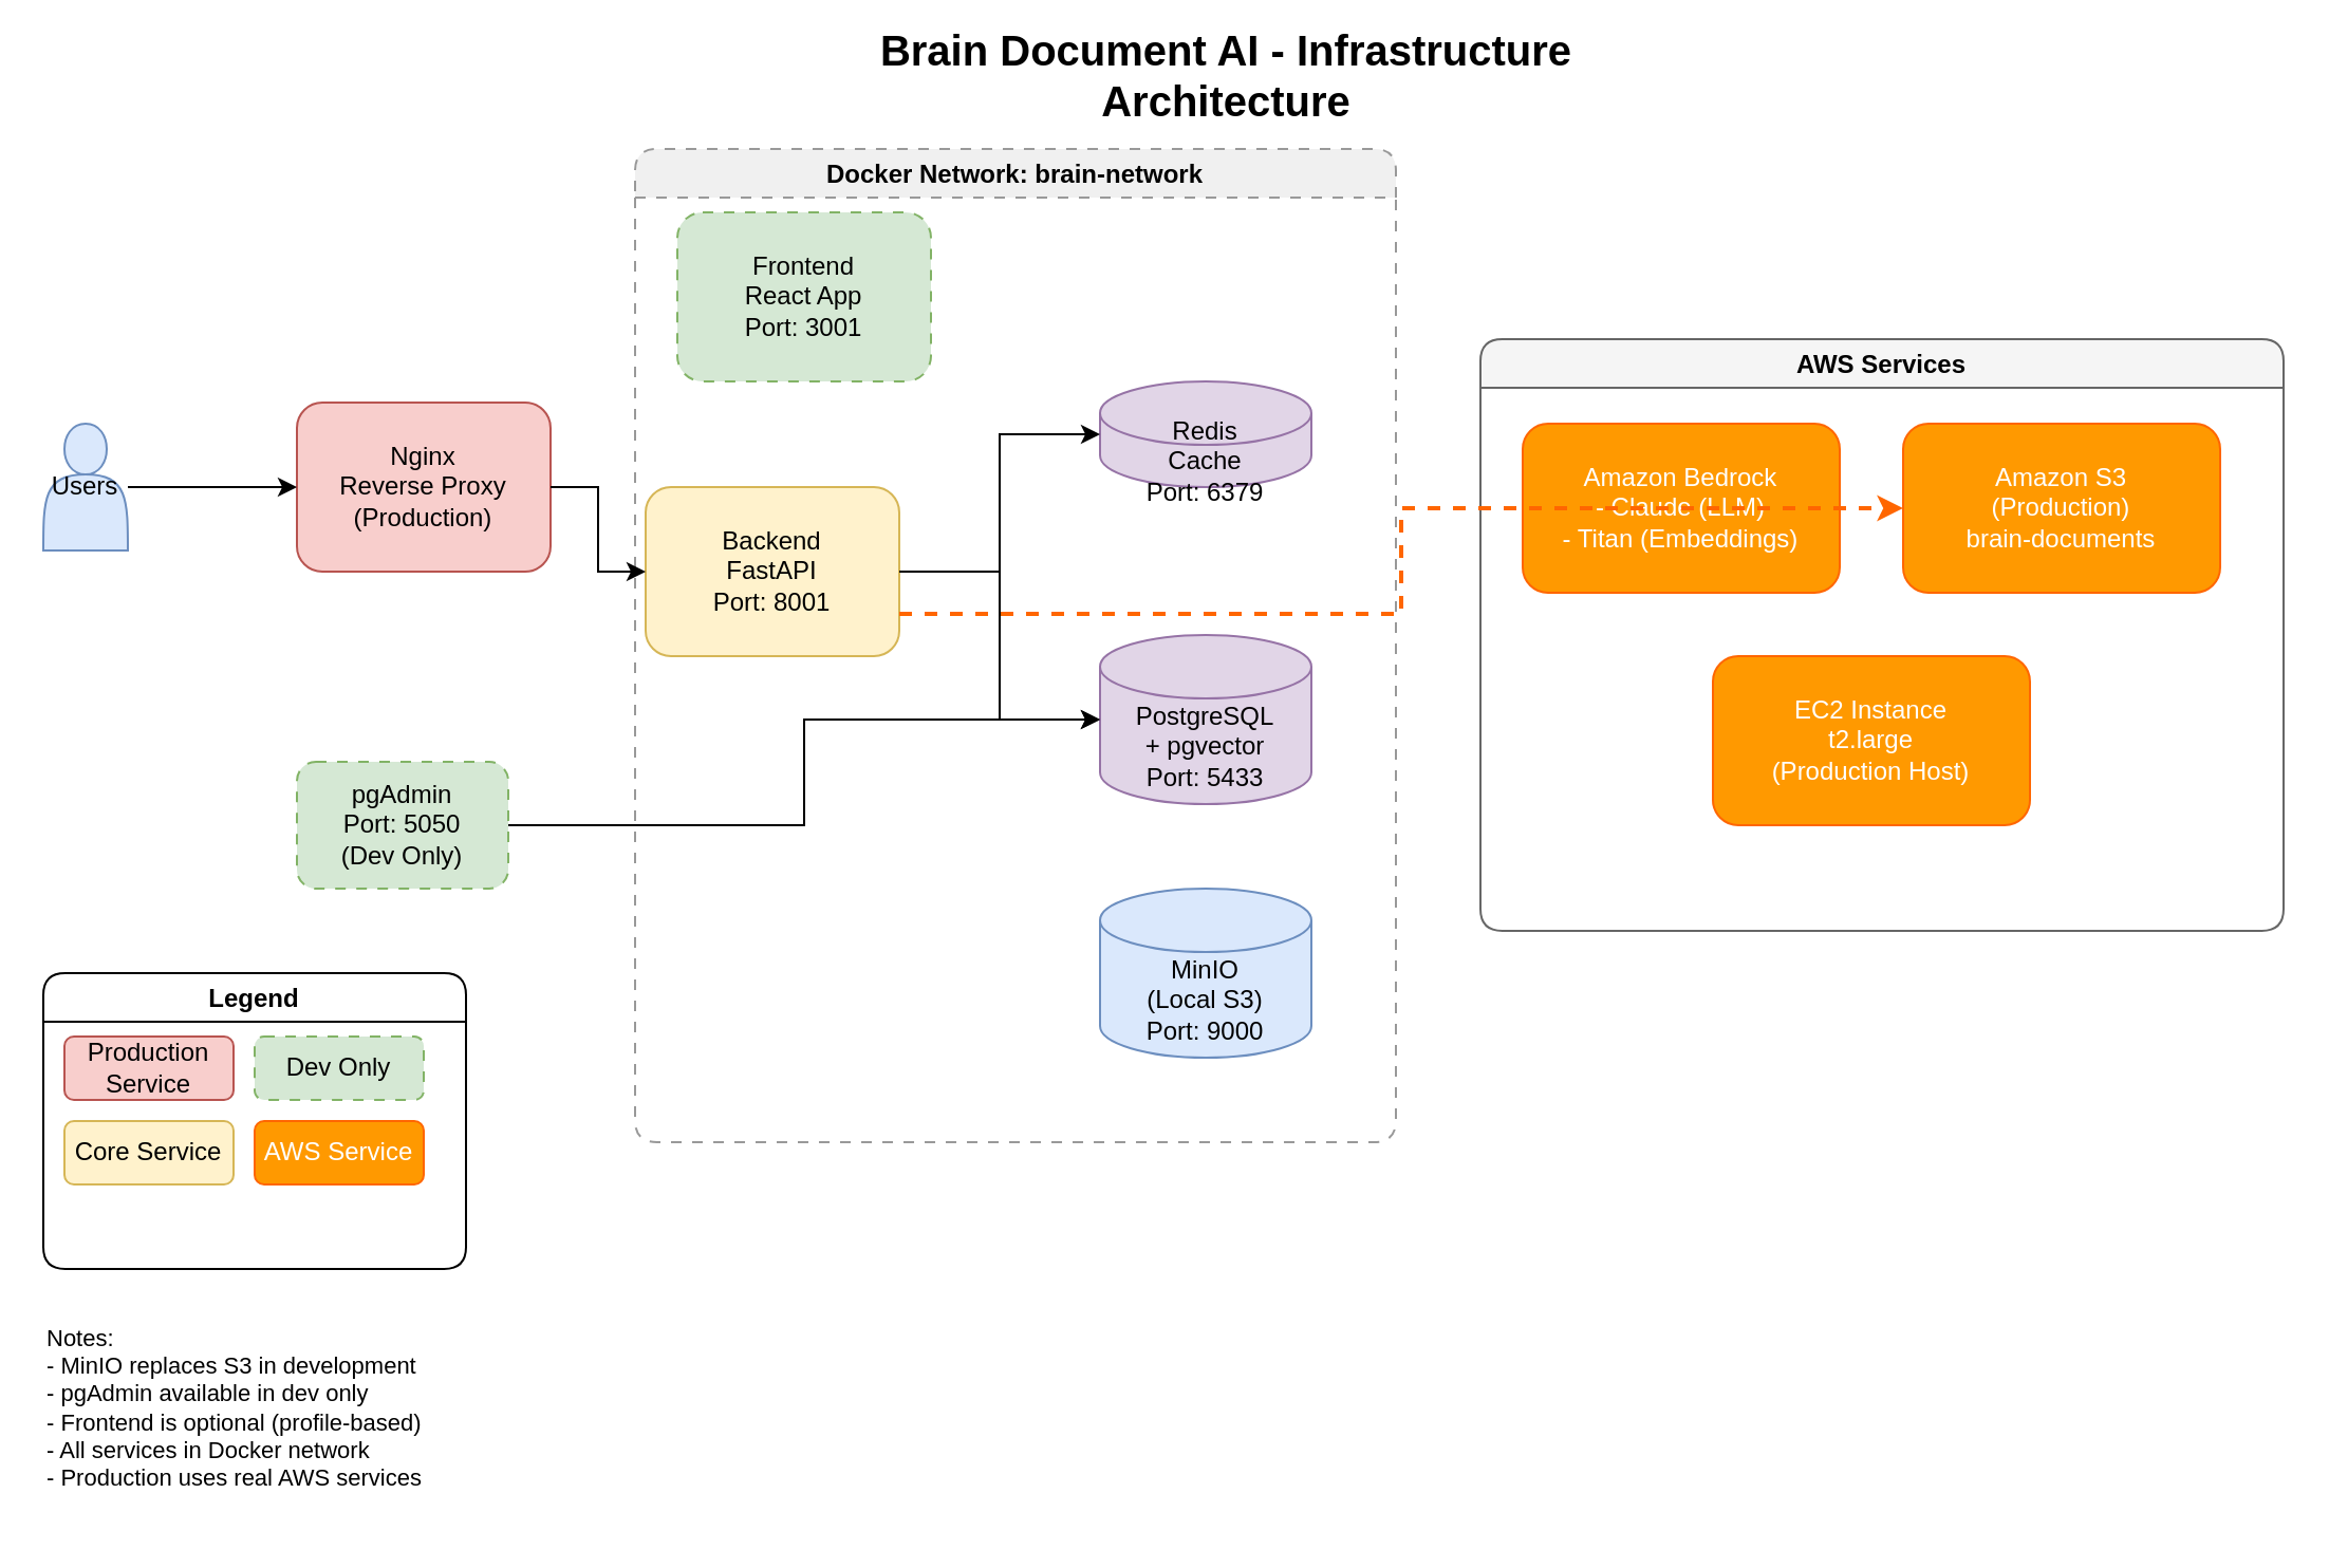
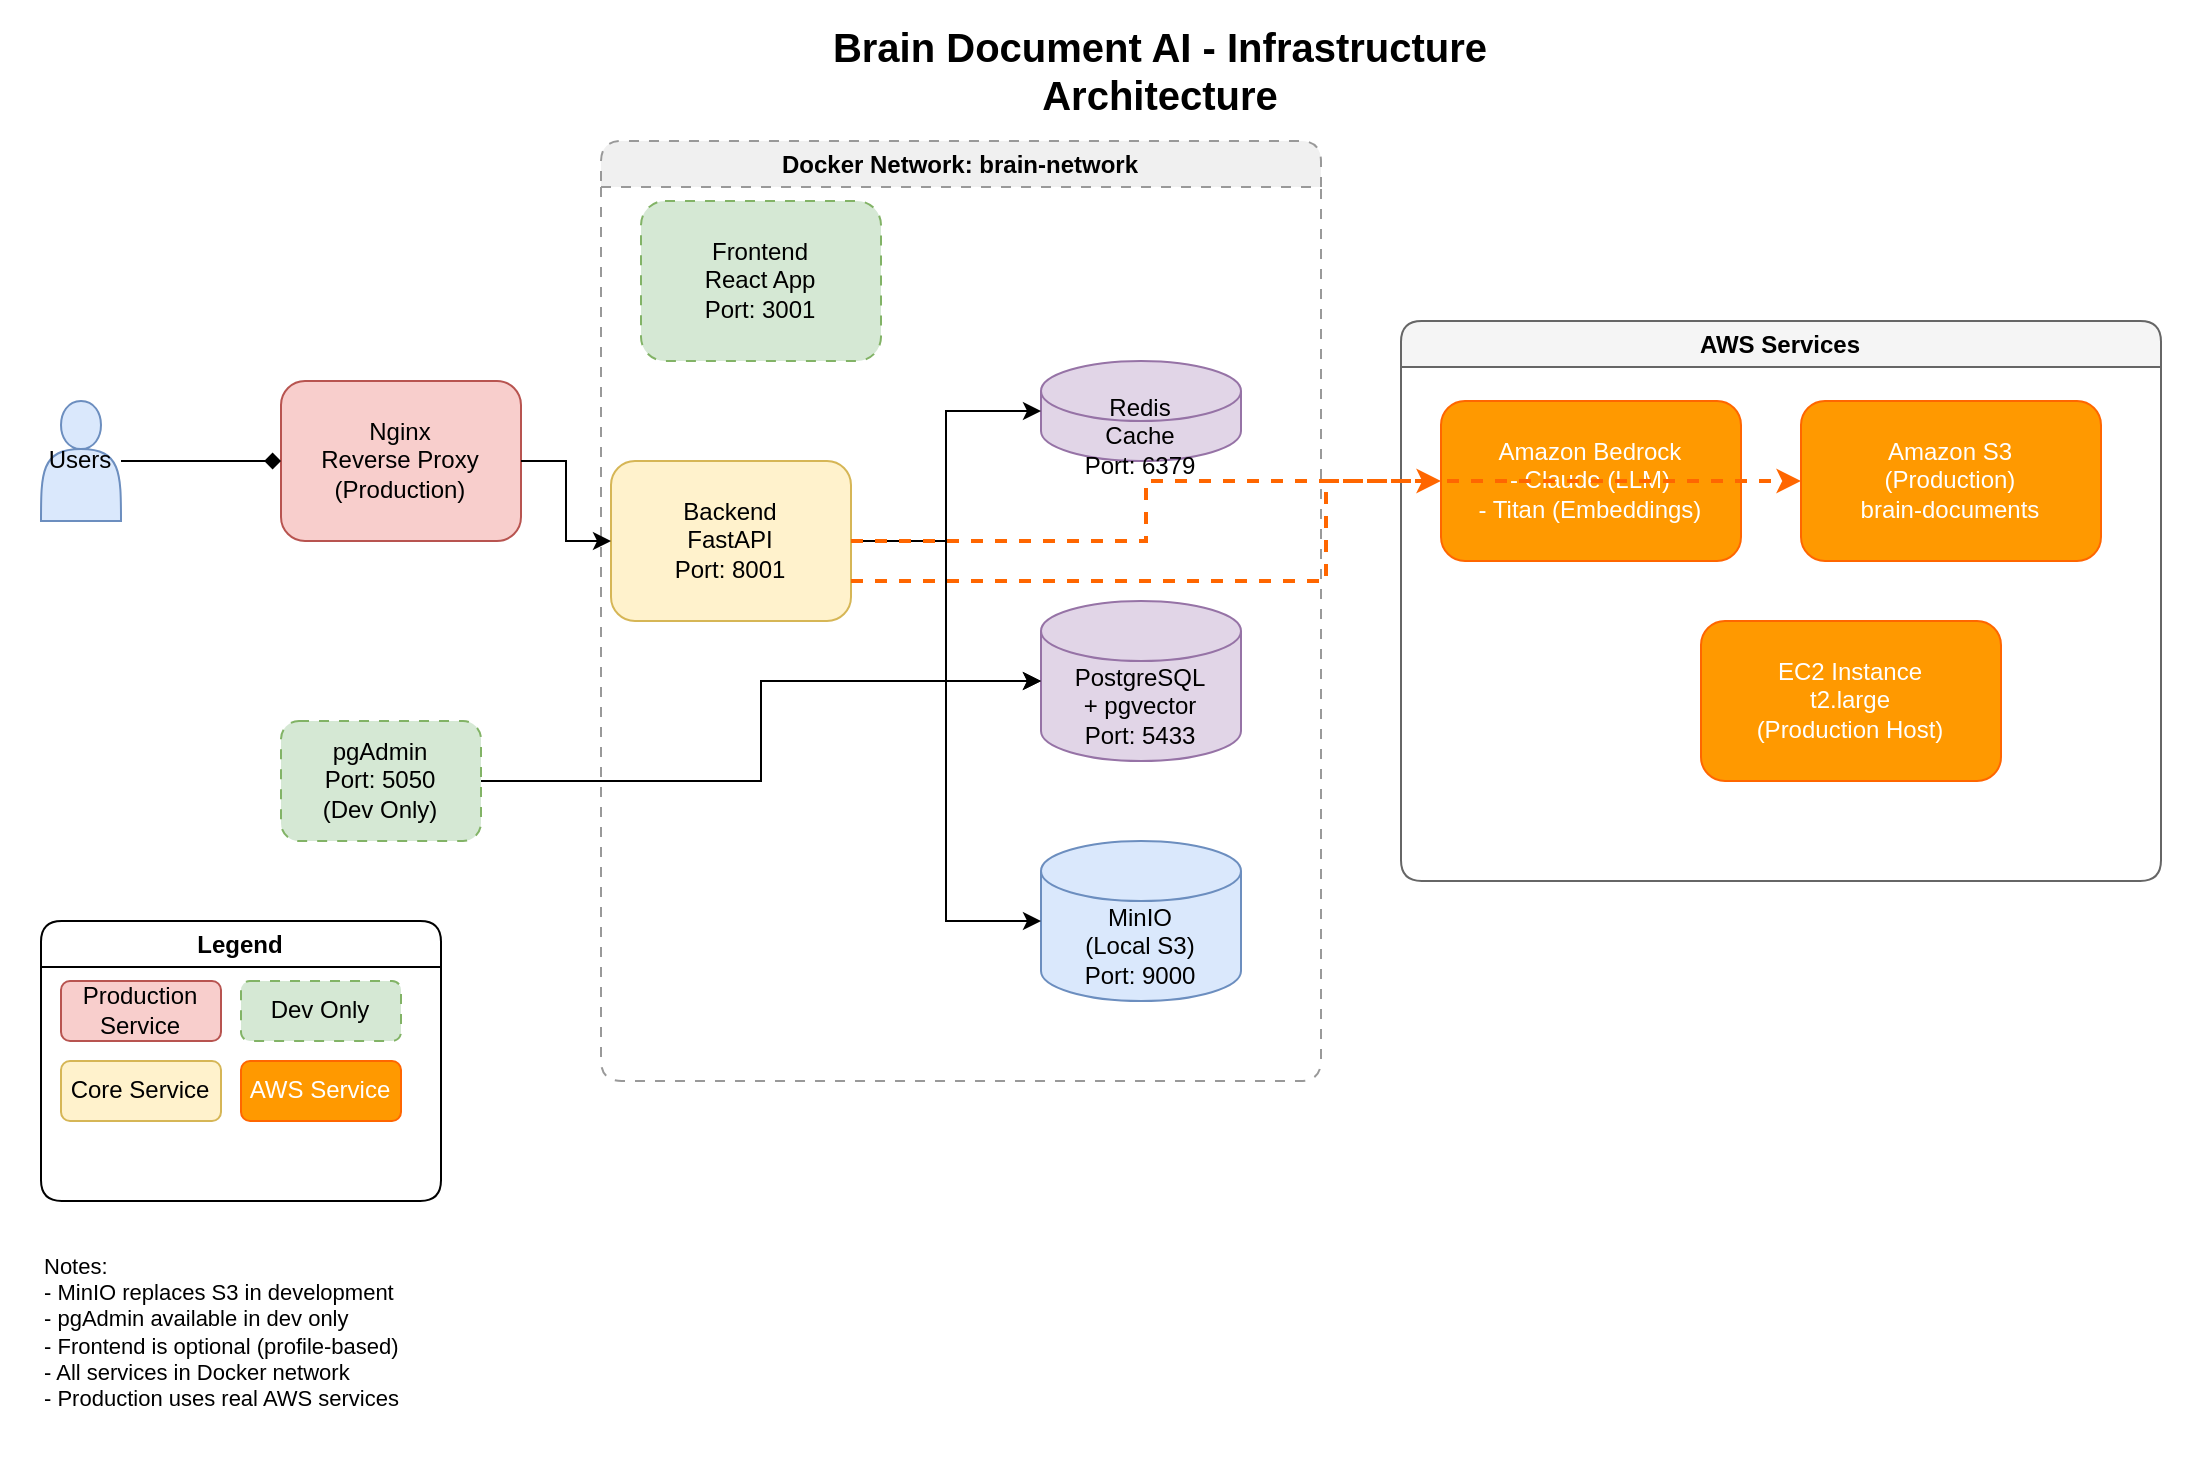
- <mxCell id="16" style="edgeStyle=orthogonalEdgeStyle;rounded=0;orthogonalLoop=1;jettySize=auto;html=1;entryX=0;entryY=0.5;entryDx=0;entryDy=0;" edge="1" parent="1" source="3" target="4"><mxGeometry relative="1" as="geometry" /></mxCell>
+ <mxCell id="16" style="edgeStyle=orthogonalEdgeStyle;rounded=0;orthogonalLoop=1;jettySize=auto;html=1;entryX=0;entryY=0.5;entryDx=0;entryDy=0;endArrow=diamond;" edge="1" parent="1" source="3" target="4"><mxGeometry relative="1" as="geometry" /></mxCell>
+ <mxCell id="21" style="edgeStyle=orthogonalEdgeStyle;rounded=0;orthogonalLoop=1;jettySize=auto;html=1;exitX=1;exitY=0.5;exitDx=0;exitDy=0;entryX=0;entryY=0.5;entryDx=0;entryDy=0;strokeColor=#FF6600;strokeWidth=2;dashed=1;" edge="1" parent="1" source="6" target="11"><mxGeometry relative="1" as="geometry" /></mxCell>
- <mxCell id="13" value="EC2 Instance&lt;br&gt;t2.large&lt;br&gt;(Production Host)" style="rounded=1;whiteSpace=wrap;html=1;fillColor=#FF9900;strokeColor=#FF6600;fontColor=#FFFFFF;" vertex="1" parent="10"><mxGeometry x="110" y="150" width="150" height="80" as="geometry" /></mxCell>
+ <mxCell id="13" value="EC2 Instance&lt;br&gt;t2.large&lt;br&gt;(Production Host)" style="rounded=1;whiteSpace=wrap;html=1;fillColor=#FF9900;strokeColor=#FF6600;fontColor=#FFFFFF;" vertex="1" parent="10"><mxGeometry x="150" y="150" width="150" height="80" as="geometry" /></mxCell>
+ <mxCell id="20" style="edgeStyle=orthogonalEdgeStyle;rounded=0;orthogonalLoop=1;jettySize=auto;html=1;entryX=0;entryY=0.5;entryDx=0;entryDy=0;entryPerimeter=0;" edge="1" parent="1" source="6" target="9"><mxGeometry relative="1" as="geometry" /></mxCell>
